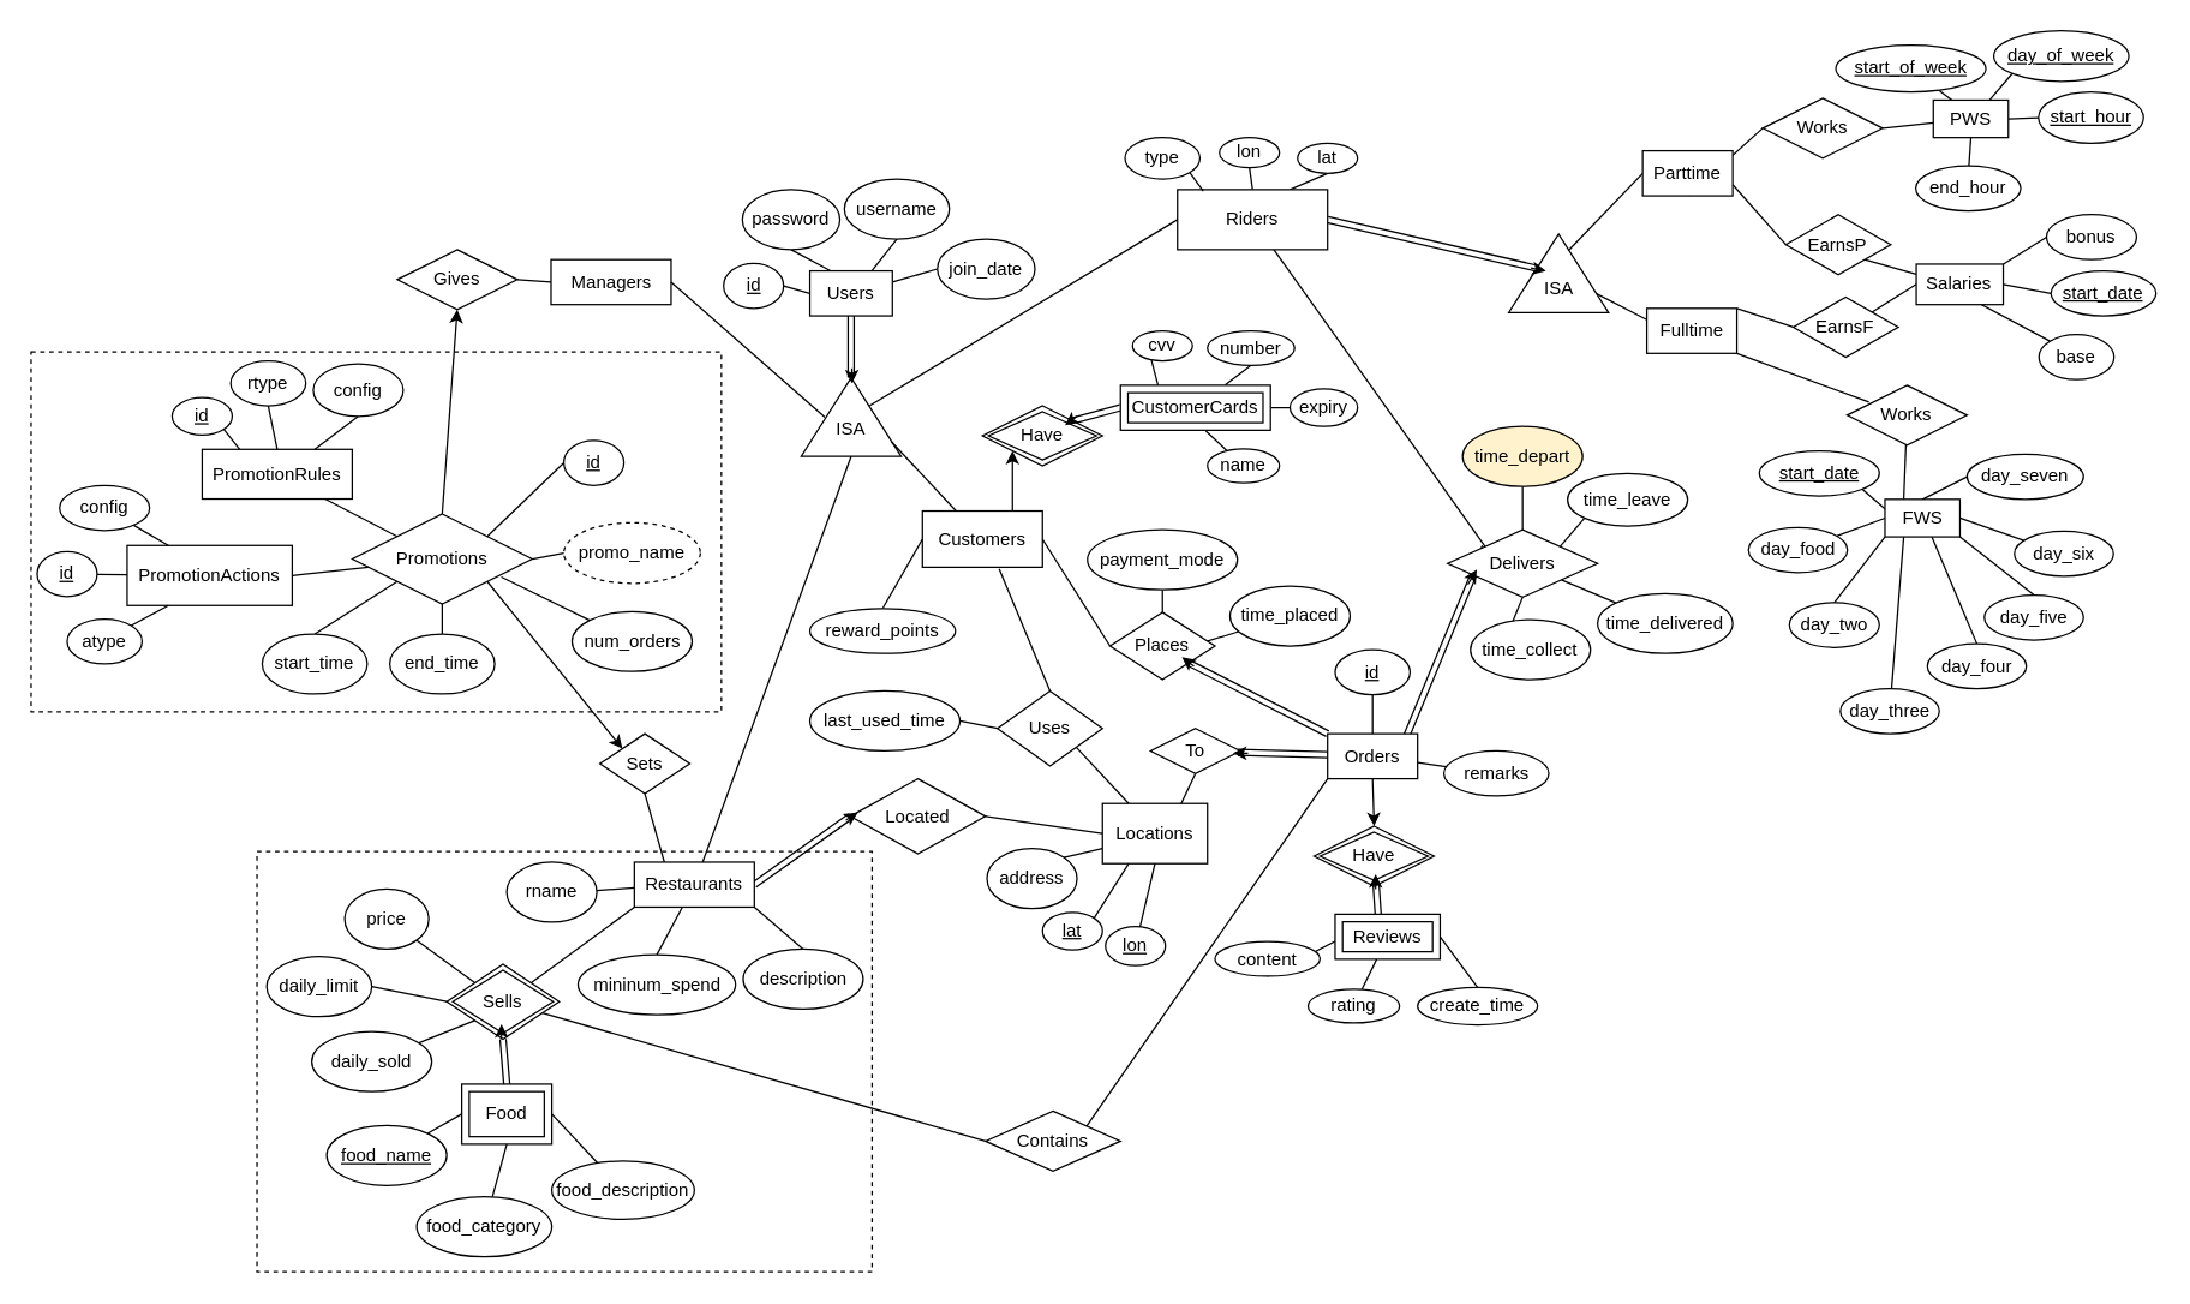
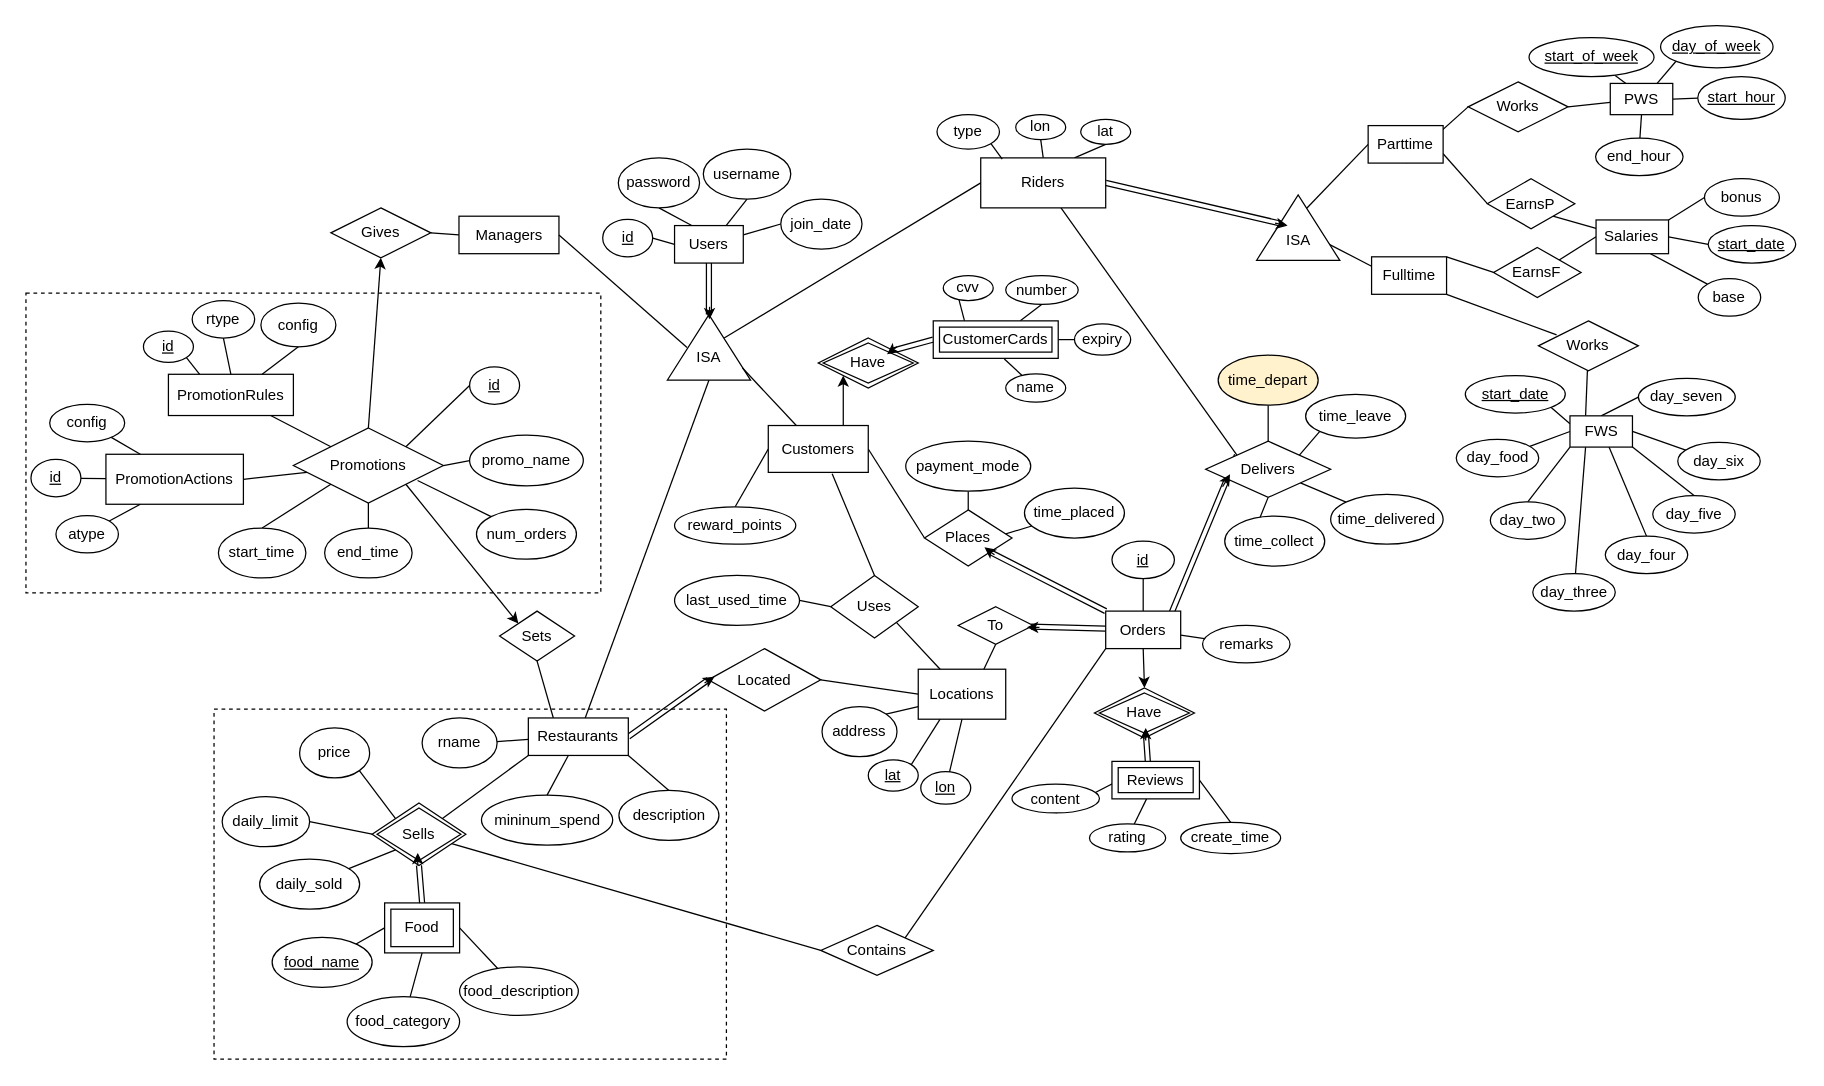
- <mxCell id="201" value="promo_name" style="ellipse;whiteSpace=wrap;html=1;align=center;dashed=1;" parent="195" vertex="1"><mxGeometry x="351" y="120.78" width="91" height="40.44" as="geometry" /></mxCell>
+ <mxCell id="201" value="promo_name" style="ellipse;whiteSpace=wrap;html=1;align=center;" parent="195" vertex="1"><mxGeometry x="351" y="120.78" width="91" height="40.44" as="geometry" /></mxCell>
- <mxCell id="231" value="price" style="ellipse;whiteSpace=wrap;html=1;align=center;" parent="224" vertex="1"><mxGeometry x="52" y="18" width="56" height="40" as="geometry" /></mxCell>
+ <mxCell id="231" value="price" style="ellipse;whiteSpace=wrap;html=1;align=center;" parent="224" vertex="1"><mxGeometry x="62" y="8" width="56" height="40" as="geometry" /></mxCell>
